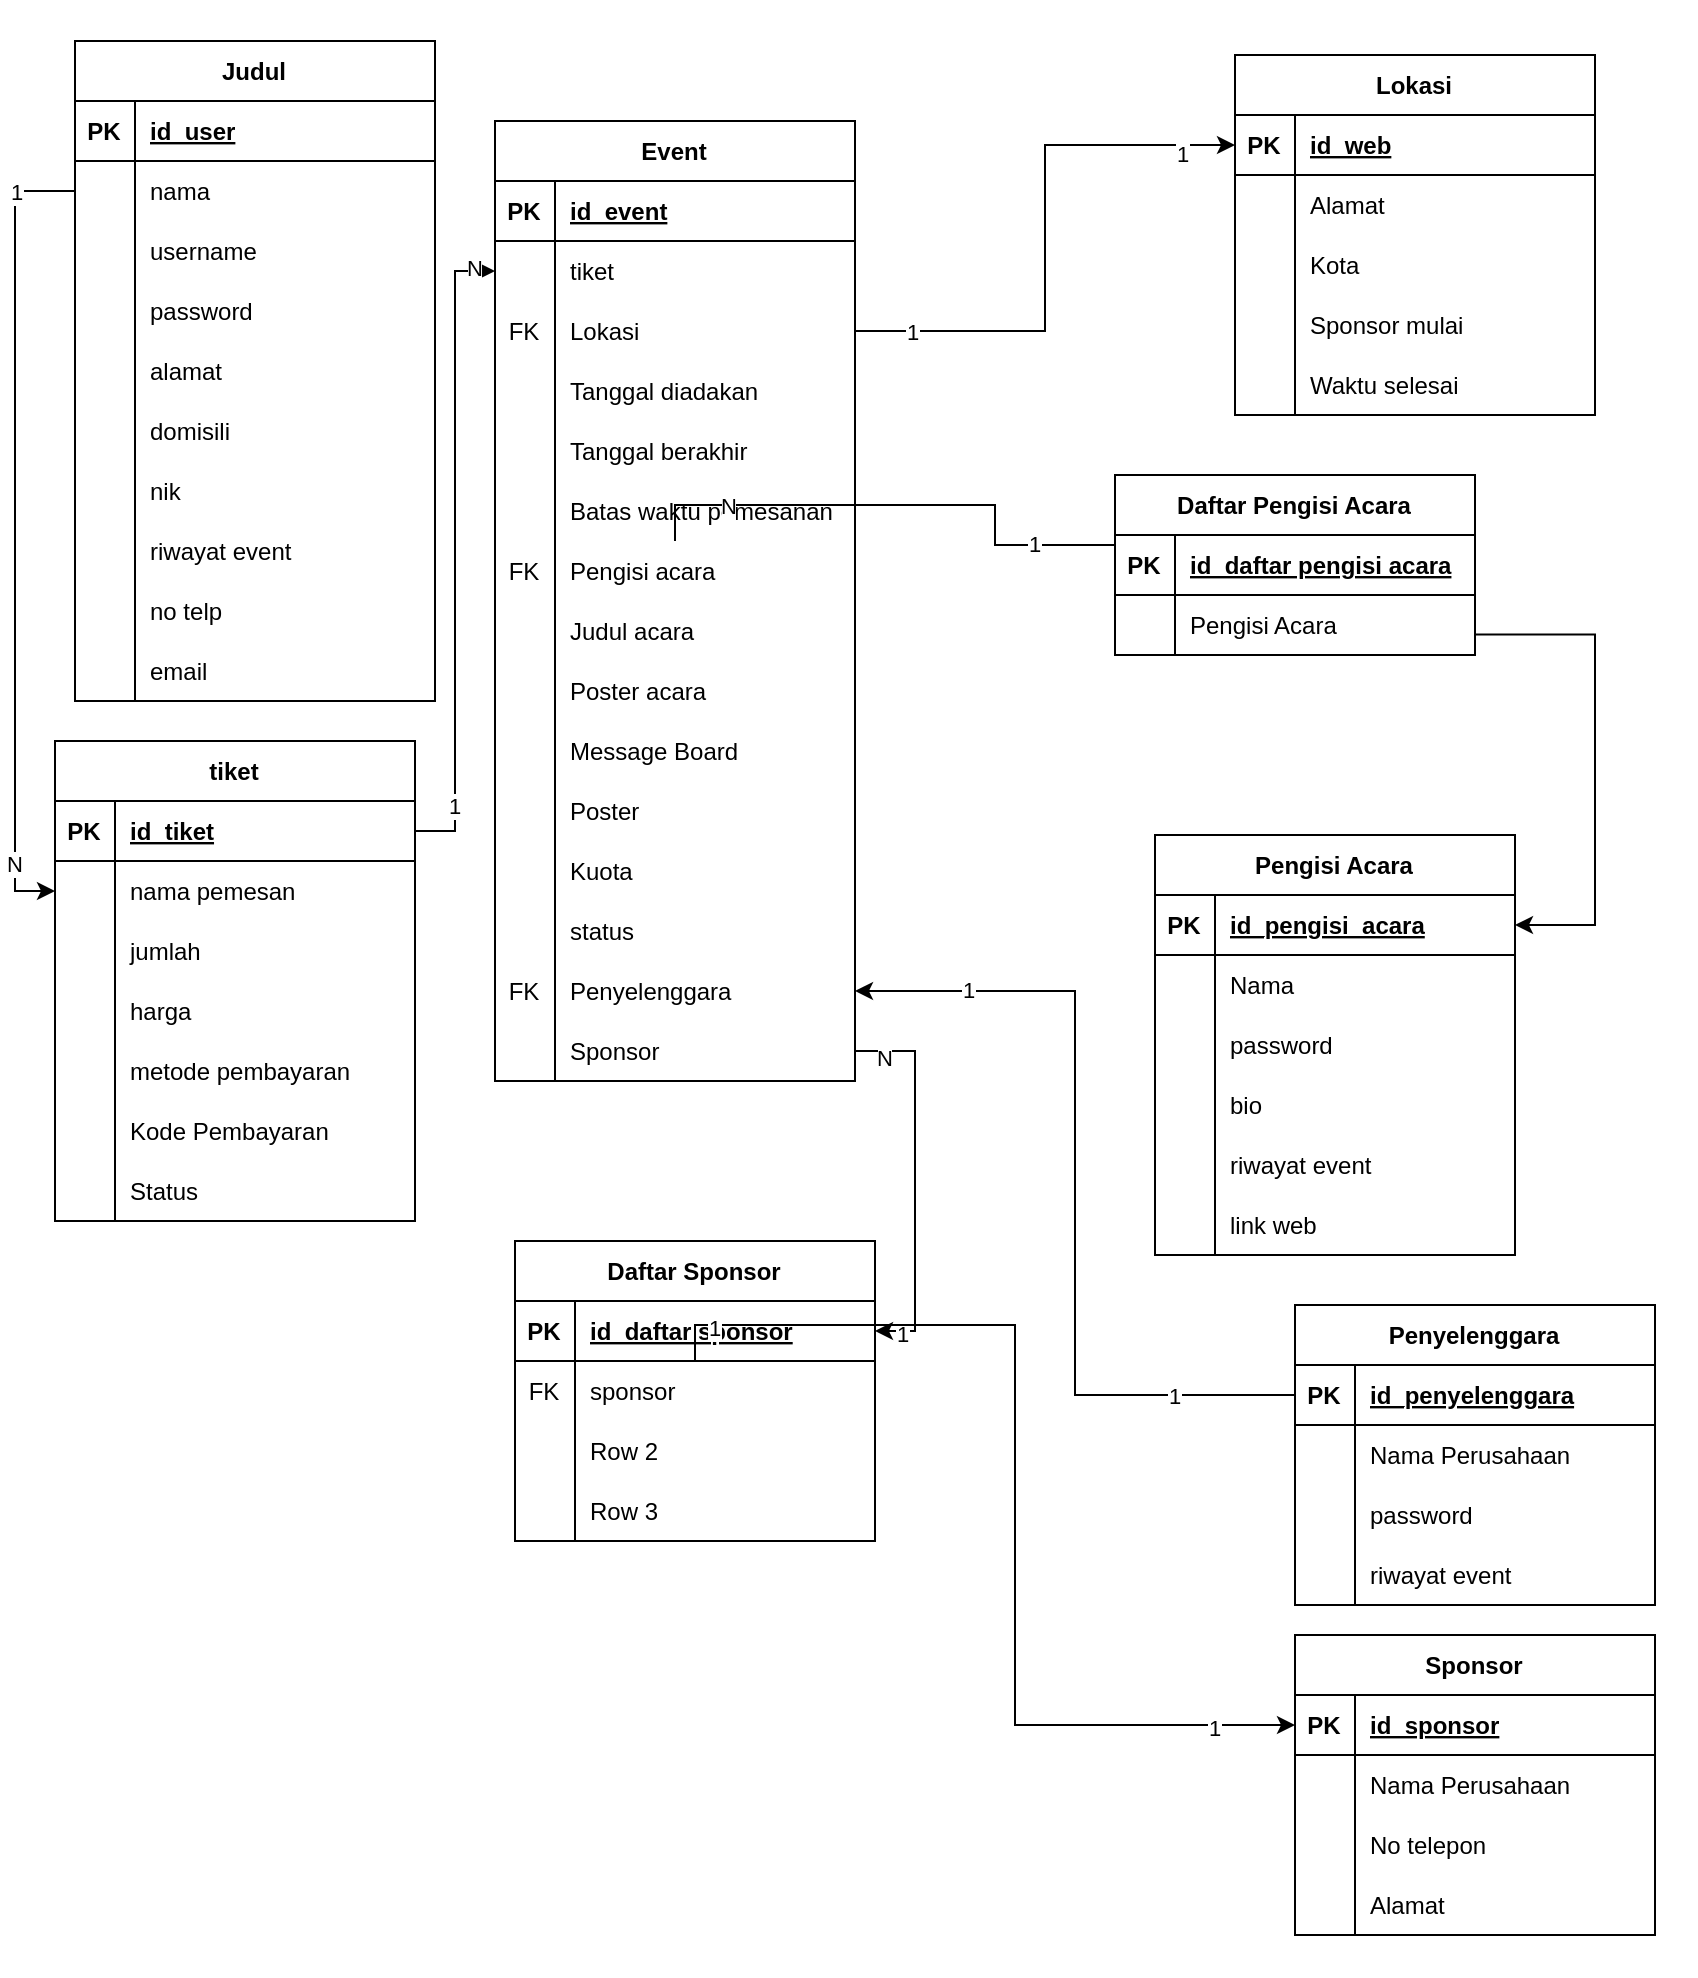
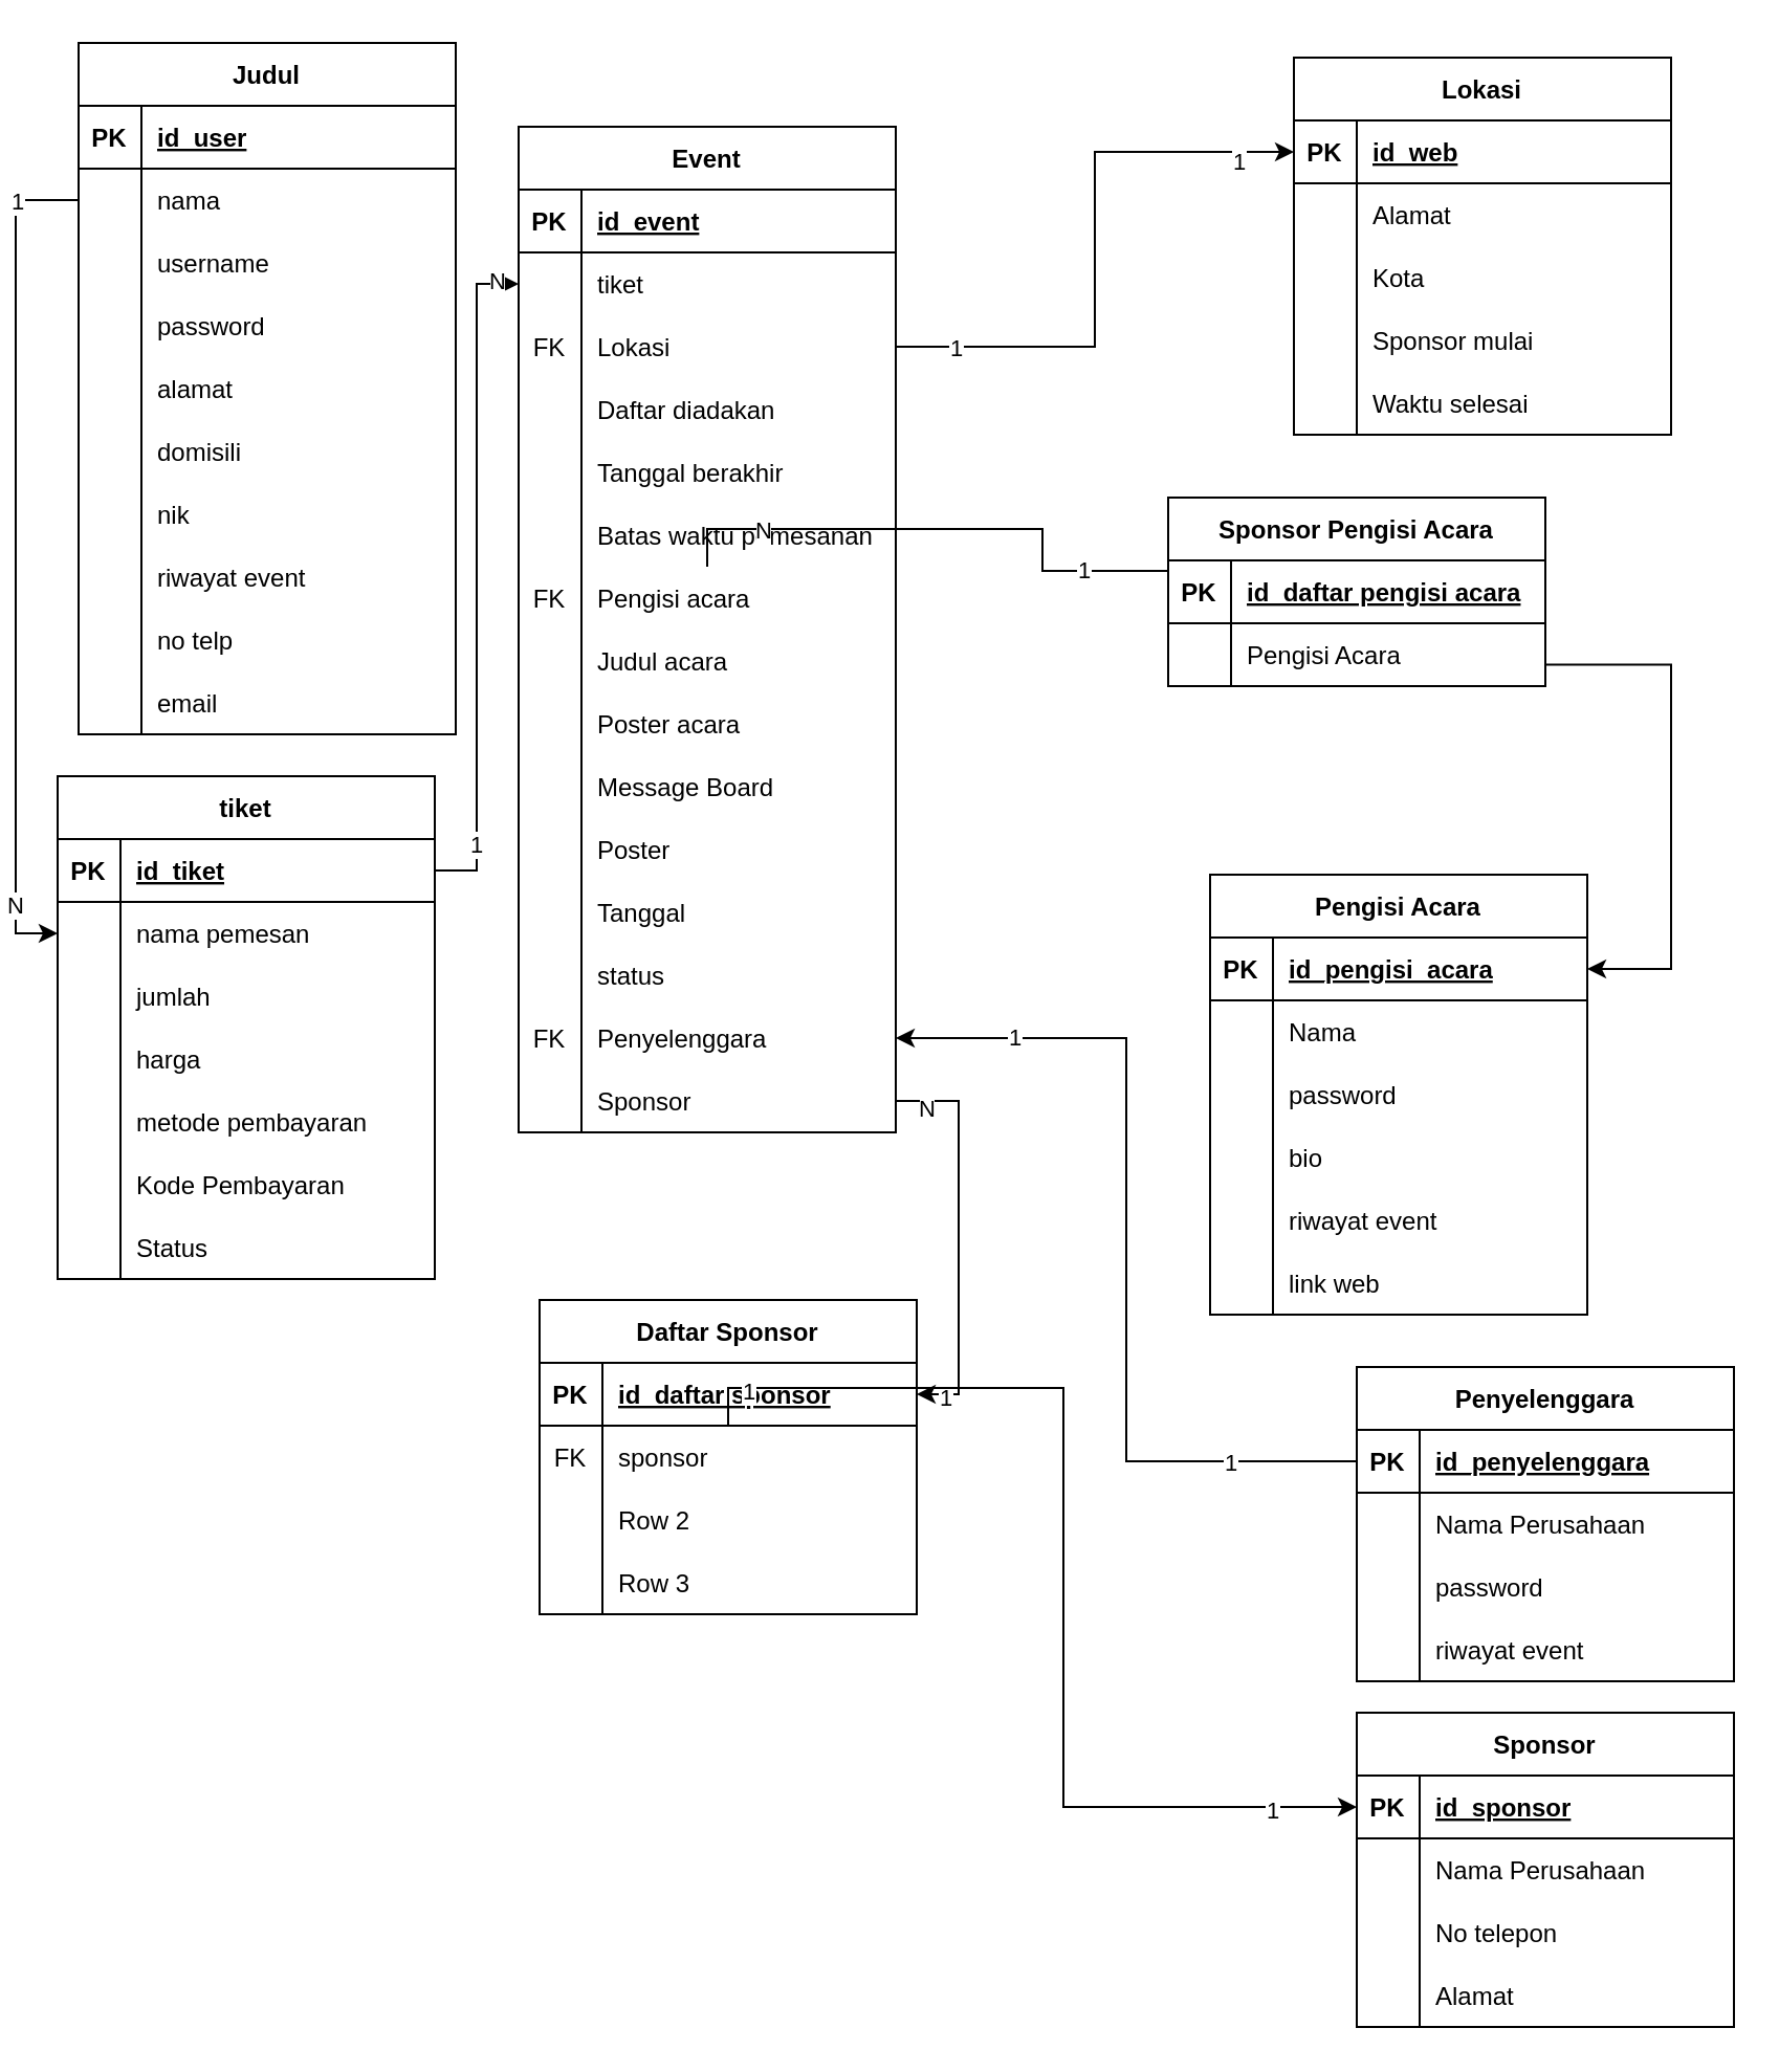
- <mxCell id="14" value="Tanggal diadakan " style="shape=partialRectangle;connectable=0;fillColor=none;top=0;left=0;bottom=0;right=0;align=left;spacingLeft=6;overflow=hidden;" vertex="1" parent="12"><mxGeometry x="30" width="150" height="30" as="geometry"><mxRectangle width="150" height="30" as="alternateBounds" /></mxGeometry></mxCell>
+ <mxCell id="14" value="Daftar diadakan " style="shape=partialRectangle;connectable=0;fillColor=none;top=0;left=0;bottom=0;right=0;align=left;spacingLeft=6;overflow=hidden;" vertex="1" parent="12"><mxGeometry x="30" width="150" height="30" as="geometry"><mxRectangle width="150" height="30" as="alternateBounds" /></mxGeometry></mxCell>
- <mxCell id="161" value="Daftar Pengisi Acara" style="shape=table;startSize=30;container=1;collapsible=1;childLayout=tableLayout;fixedRows=1;rowLines=0;fontStyle=1;align=center;resizeLast=1;" vertex="1" parent="1"><mxGeometry x="550" y="237" width="180" height="90" as="geometry" /></mxCell>
+ <mxCell id="161" value="Sponsor Pengisi Acara" style="shape=table;startSize=30;container=1;collapsible=1;childLayout=tableLayout;fixedRows=1;rowLines=0;fontStyle=1;align=center;resizeLast=1;" vertex="1" parent="1"><mxGeometry x="550" y="237" width="180" height="90" as="geometry" /></mxCell>
- <mxCell id="38" value="Kuota" style="shape=partialRectangle;connectable=0;fillColor=none;top=0;left=0;bottom=0;right=0;align=left;spacingLeft=6;overflow=hidden;" vertex="1" parent="36"><mxGeometry x="30" width="150" height="30" as="geometry"><mxRectangle width="150" height="30" as="alternateBounds" /></mxGeometry></mxCell>
+ <mxCell id="38" value="Tanggal" style="shape=partialRectangle;connectable=0;fillColor=none;top=0;left=0;bottom=0;right=0;align=left;spacingLeft=6;overflow=hidden;" vertex="1" parent="36"><mxGeometry x="30" width="150" height="30" as="geometry"><mxRectangle width="150" height="30" as="alternateBounds" /></mxGeometry></mxCell>
